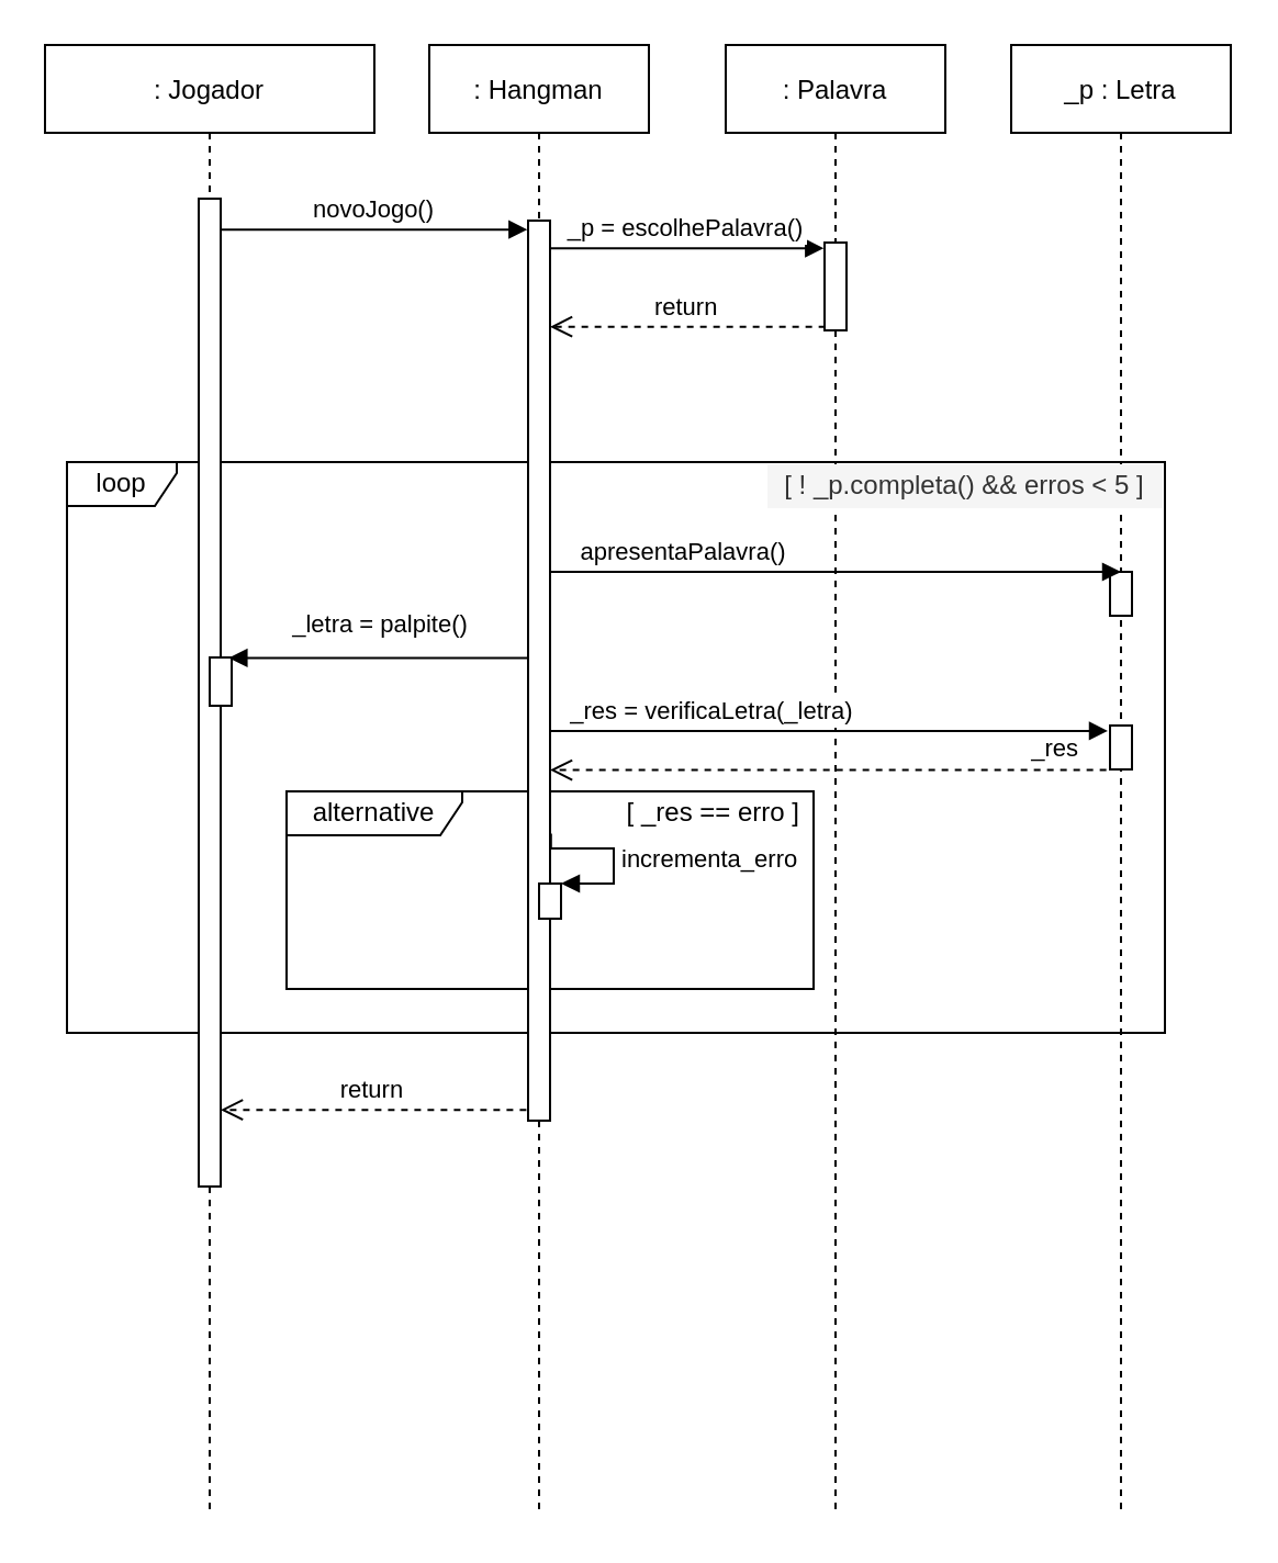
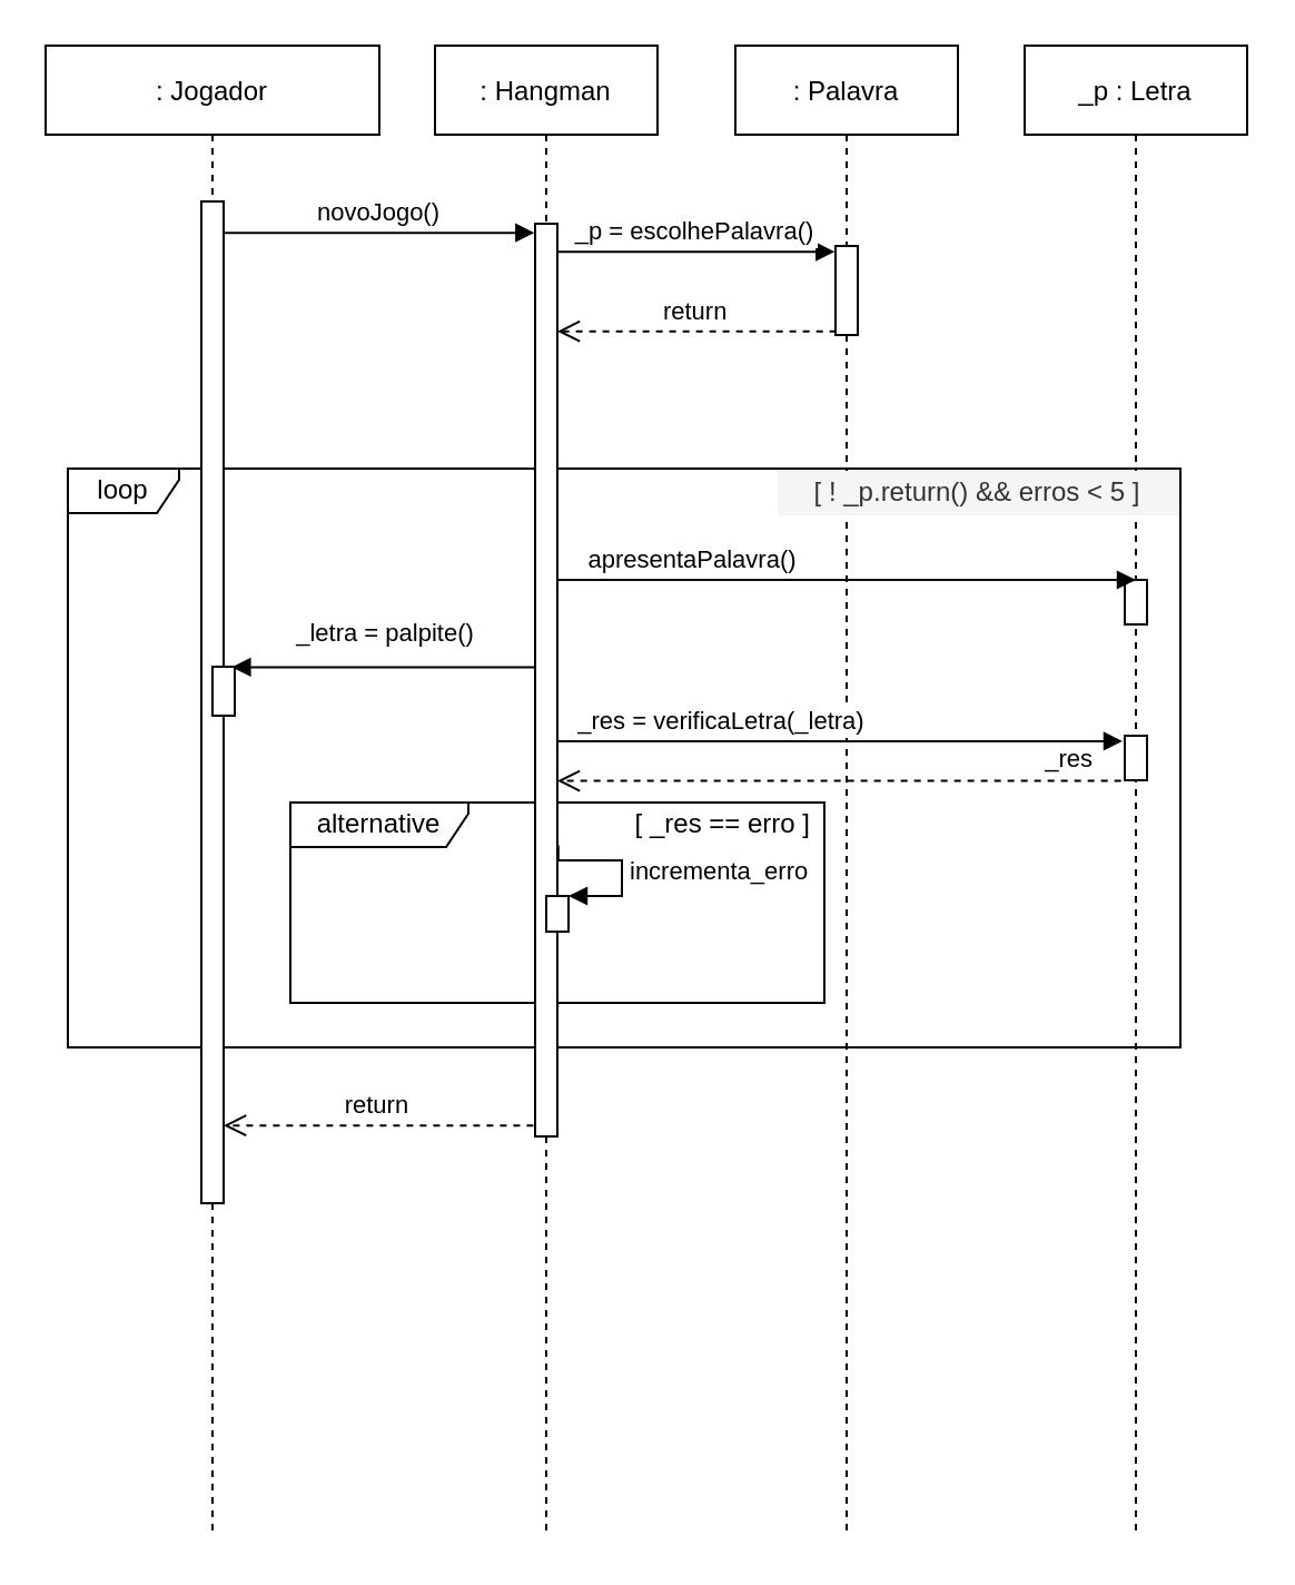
- <mxCell id="26" value="[ ! _p.completa() &amp;amp;&amp;amp; erros &amp;lt; 5 ]" style="text;html=1;strokeColor=none;fillColor=#f5f5f5;align=center;verticalAlign=middle;whiteSpace=wrap;rounded=0;fontColor=#333333;" vertex="1" parent="1"><mxGeometry x="349" y="211" width="180" height="20" as="geometry" /></mxCell>
+ <mxCell id="26" value="[ ! _p.return() &amp;amp;&amp;amp; erros &amp;lt; 5 ]" style="text;html=1;strokeColor=none;fillColor=#f5f5f5;align=center;verticalAlign=middle;whiteSpace=wrap;rounded=0;fontColor=#333333;" vertex="1" parent="1"><mxGeometry x="349" y="211" width="180" height="20" as="geometry" /></mxCell>
